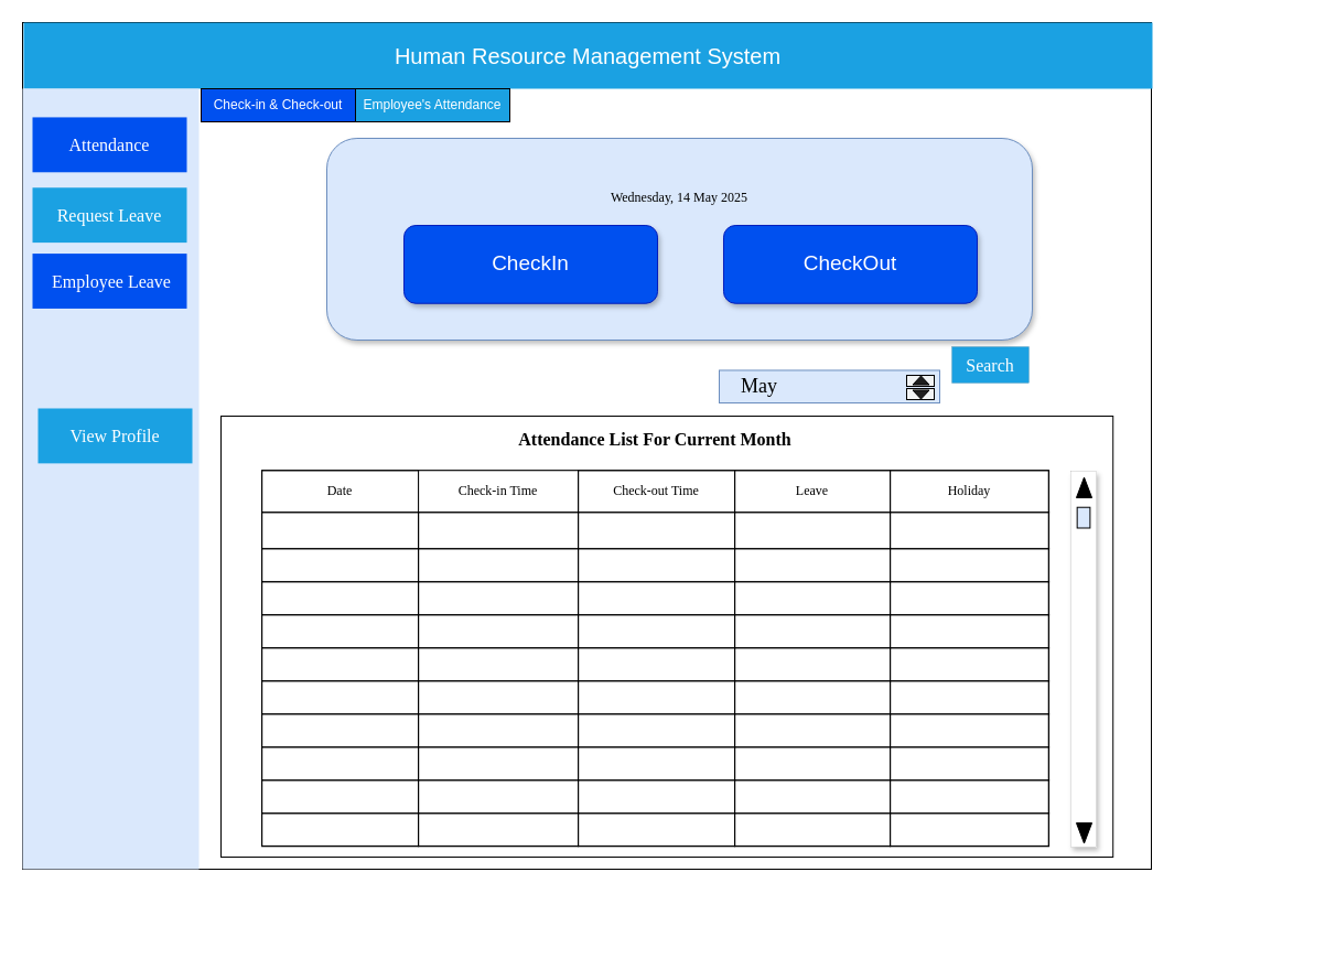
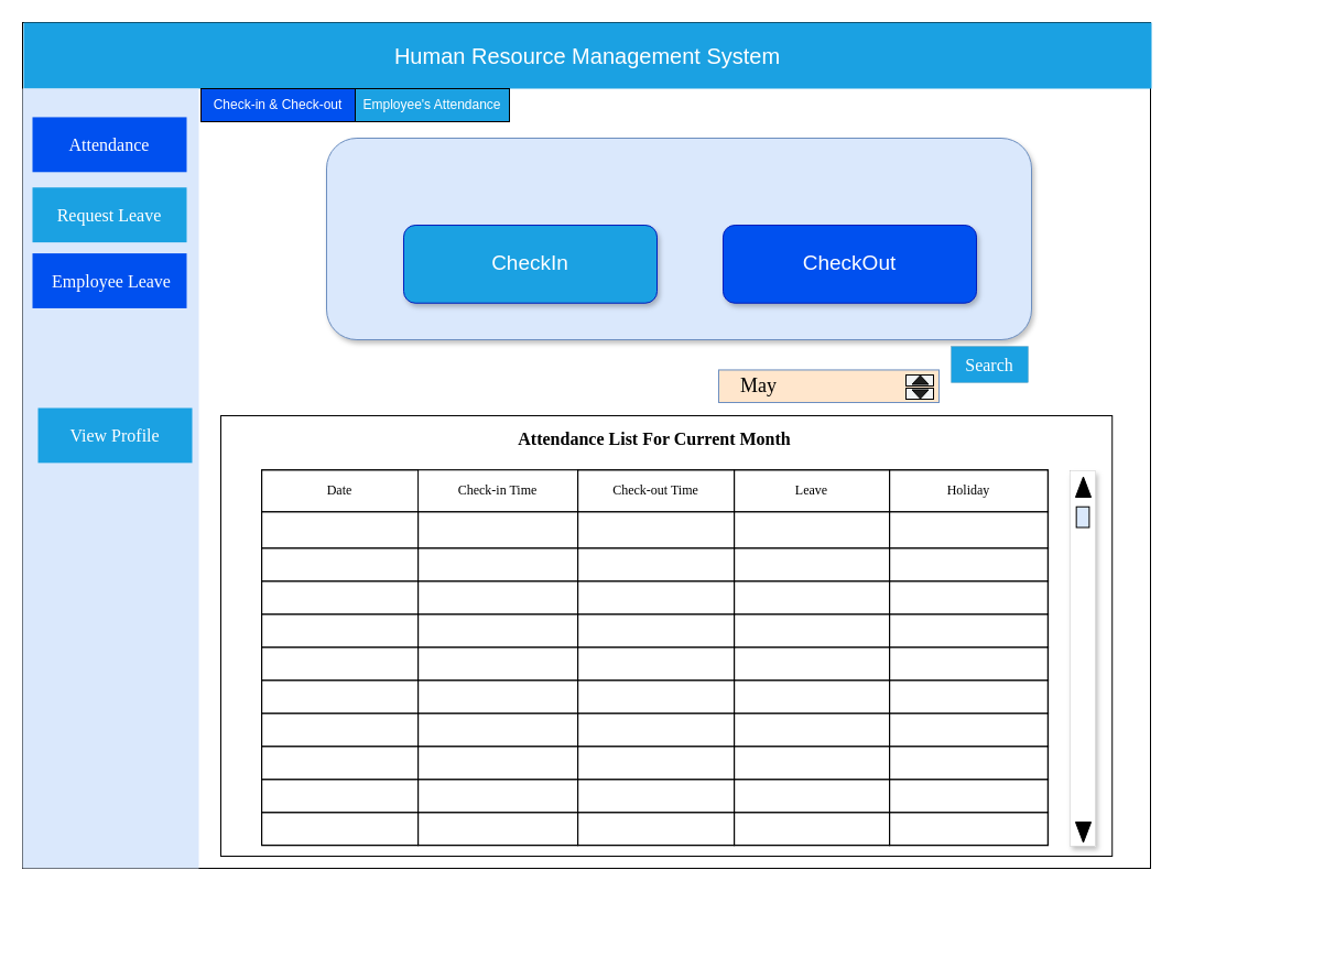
- <mxCell id="13" value="&lt;font face=&quot;Times New Roman&quot;&gt;Wednesday, 14 May 2025&lt;/font&gt;" style="text;html=1;align=center;verticalAlign=middle;whiteSpace=wrap;rounded=0;" vertex="1" parent="10"><mxGeometry x="230" y="41.591" width="180" height="24.955" as="geometry" /></mxCell>
- <mxCell id="12" value="&lt;font style=&quot;font-size: 19px;&quot;&gt;CheckIn&lt;/font&gt;" style="rounded=1;whiteSpace=wrap;html=1;fillColor=#0050ef;fontColor=#ffffff;strokeColor=#001DBC;shadow=1;" vertex="1" parent="10"><mxGeometry x="70" y="79.023" width="230" height="70.705" as="geometry" /></mxCell>
+ <mxCell id="12" value="&lt;font style=&quot;font-size: 19px;&quot;&gt;CheckIn&lt;/font&gt;" style="rounded=1;whiteSpace=wrap;html=1;fillColor=#1ba1e2;fontColor=#ffffff;strokeColor=#001DBC;shadow=1;" vertex="1" parent="10"><mxGeometry x="70" y="79.023" width="230" height="70.705" as="geometry" /></mxCell>
- <mxCell id="9" value="&lt;font style=&quot;font-size: 18px;&quot;&gt;&amp;nbsp; &amp;nbsp; May&amp;nbsp; &amp;nbsp; &amp;nbsp;&lt;/font&gt;" style="rounded=0;whiteSpace=wrap;html=1;fillColor=#dae8fc;strokeColor=#6c8ebf;fontFamily=Times New Roman;fontSize=16;align=left;" vertex="1" parent="2"><mxGeometry x="632" y="315.45" width="200" height="29.545" as="geometry" /></mxCell>
+ <mxCell id="9" value="&lt;font style=&quot;font-size: 18px;&quot;&gt;&amp;nbsp; &amp;nbsp; May&amp;nbsp; &amp;nbsp; &amp;nbsp;&lt;/font&gt;" style="rounded=0;whiteSpace=wrap;html=1;fillColor=#ffe6cc;strokeColor=#6c8ebf;fontFamily=Times New Roman;fontSize=16;align=left;" vertex="1" parent="2"><mxGeometry x="632" y="315.45" width="200" height="29.545" as="geometry" /></mxCell>
